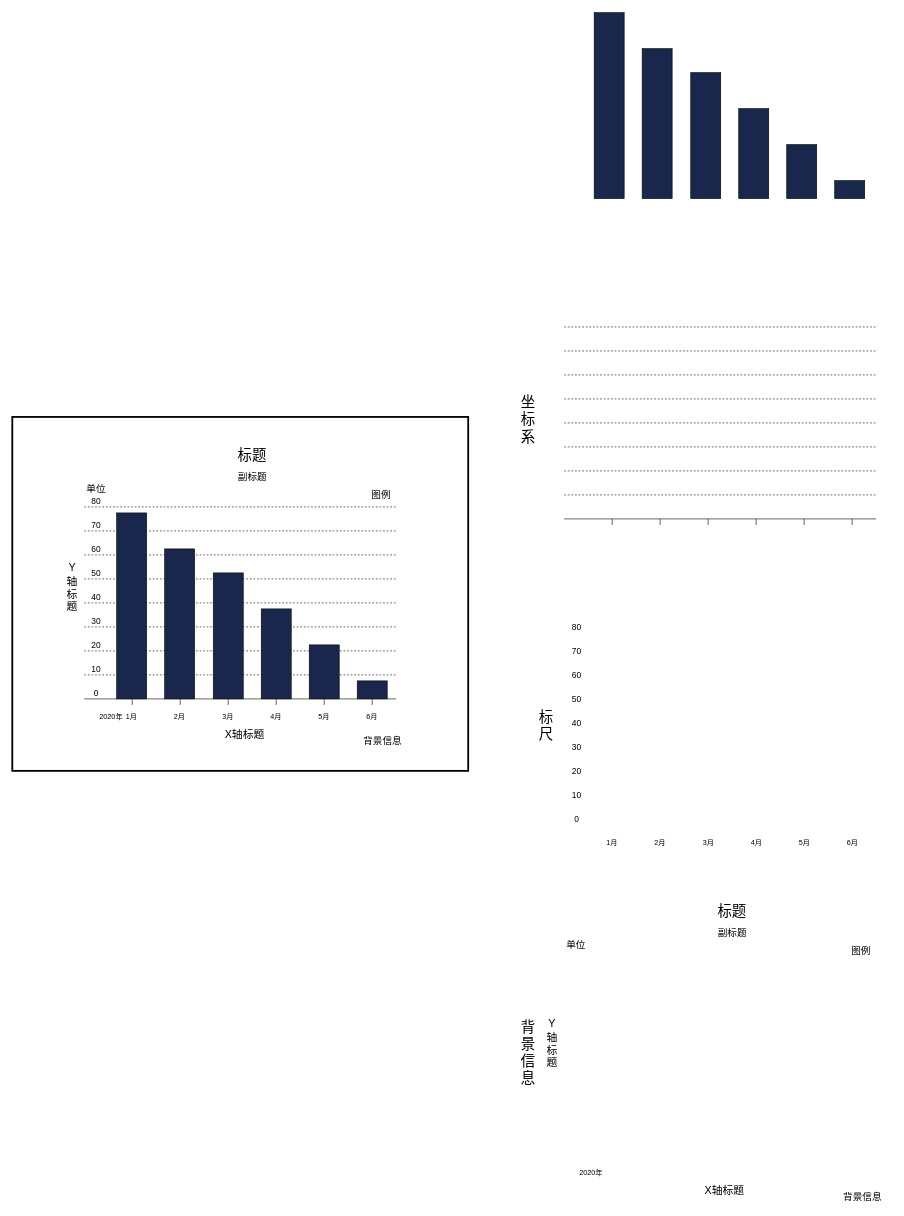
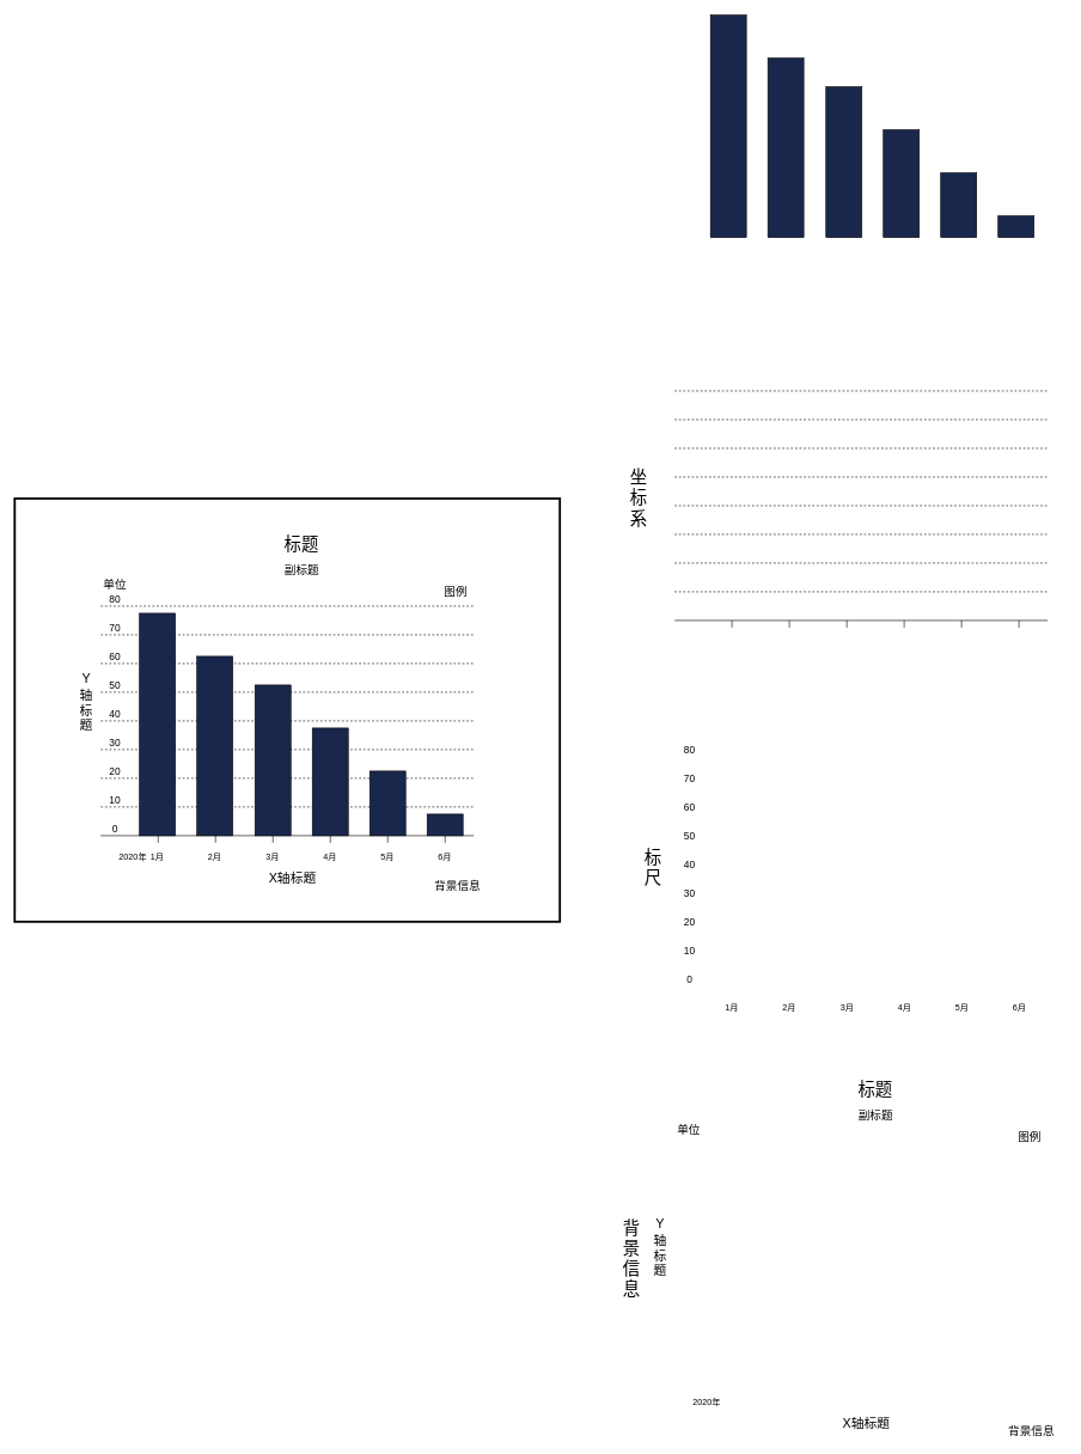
- <mxCell id="74" value="&lt;font style=&quot;font-size: 24px&quot;&gt;坐标系&lt;/font&gt;" style="text;html=1;strokeColor=none;fillColor=none;align=center;verticalAlign=middle;whiteSpace=wrap;rounded=0;" vertex="1" parent="57"><mxGeometry y="120" width="20" height="70" as="geometry" /></mxCell>
+ <mxCell id="74" value="&lt;font style=&quot;font-size: 24px&quot;&gt;坐标系&lt;/font&gt;" style="text;html=1;strokeColor=none;fillColor=none;align=center;verticalAlign=middle;whiteSpace=wrap;rounded=0;" vertex="1" parent="57"><mxGeometry x="10" y="115" width="20" height="70" as="geometry" /></mxCell>
